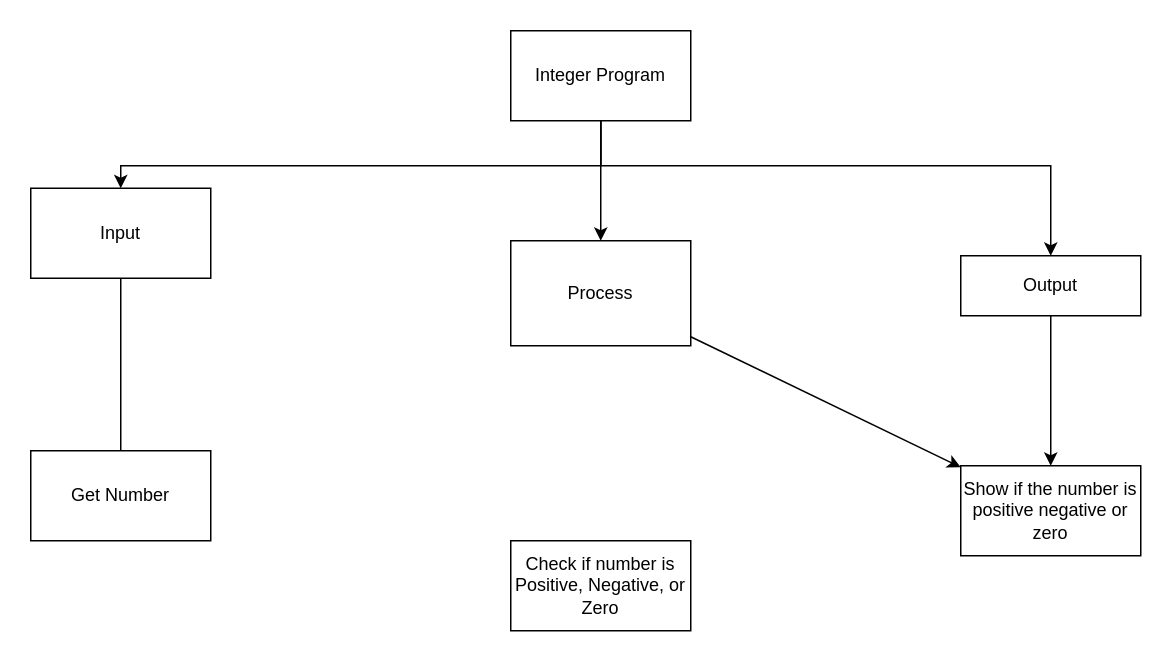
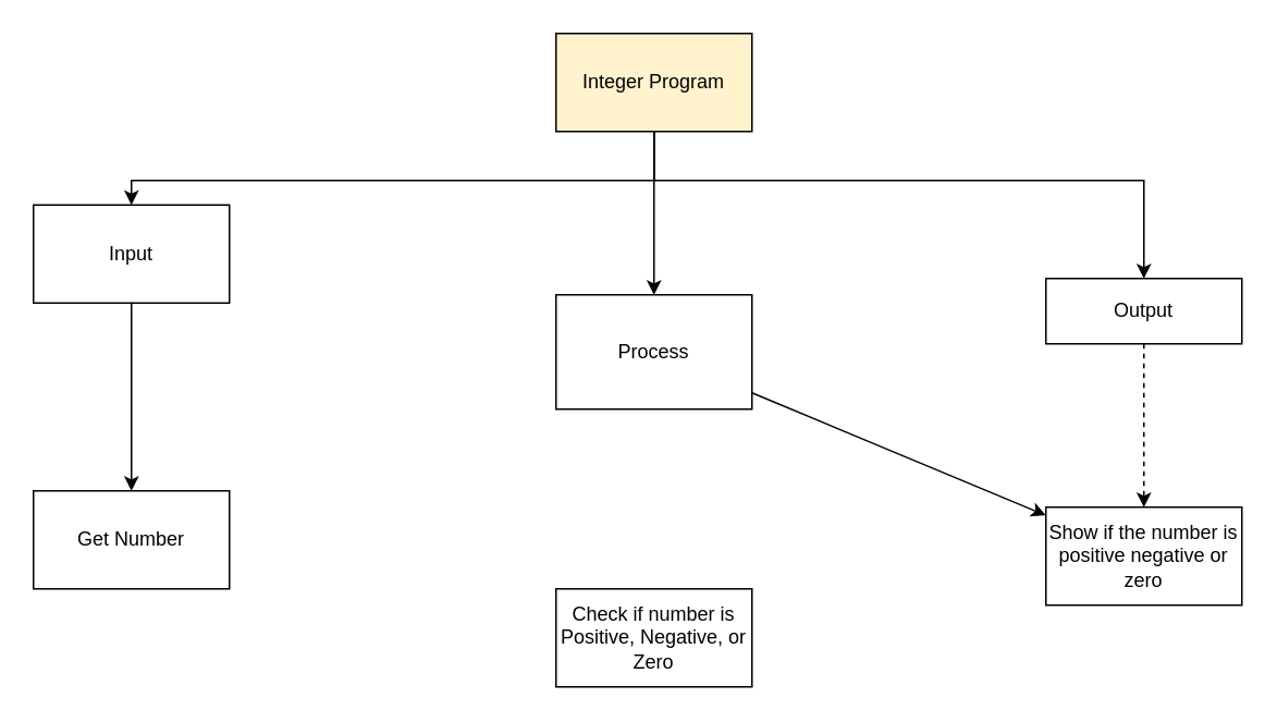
- <mxCell id="5" value="Integer Program" style="rounded=0;whiteSpace=wrap;html=1;" parent="1" vertex="1"><mxGeometry x="340" y="20" width="120" height="60" as="geometry" /></mxCell>
+ <mxCell id="5" value="Integer Program" style="rounded=0;whiteSpace=wrap;html=1;fillColor=#fff2cc;" parent="1" vertex="1"><mxGeometry x="340" y="20" width="120" height="60" as="geometry" /></mxCell>
- <mxCell id="9" value="Process" style="rounded=0;whiteSpace=wrap;html=1;" parent="1" vertex="1"><mxGeometry x="340" y="160" width="120" height="70" as="geometry" /></mxCell>
+ <mxCell id="9" value="Process" style="rounded=0;whiteSpace=wrap;html=1;" parent="1" vertex="1"><mxGeometry x="340" y="180" width="120" height="70" as="geometry" /></mxCell>
- <mxCell id="10" value="" style="edgeStyle=none;rounded=0;html=1;" edge="1" parent="1" source="11" target="13"><mxGeometry relative="1" as="geometry" /></mxCell>
+ <mxCell id="10" value="" style="edgeStyle=none;rounded=0;html=1;dashed=1;" edge="1" parent="1" source="11" target="13"><mxGeometry relative="1" as="geometry" /></mxCell>
- <mxCell id="6" style="edgeStyle=none;html=1;exitX=0.5;exitY=1;exitDx=0;exitDy=0;entryX=0.5;entryY=0;entryDx=0;entryDy=0;endArrow=none;" parent="1" source="7" target="12" edge="1"><mxGeometry relative="1" as="geometry"><Array as="points"><mxPoint x="80" y="260" /></Array></mxGeometry></mxCell>
+ <mxCell id="6" style="edgeStyle=none;html=1;exitX=0.5;exitY=1;exitDx=0;exitDy=0;entryX=0.5;entryY=0;entryDx=0;entryDy=0;" parent="1" source="7" target="12" edge="1"><mxGeometry relative="1" as="geometry"><Array as="points"><mxPoint x="80" y="260" /></Array></mxGeometry></mxCell>
